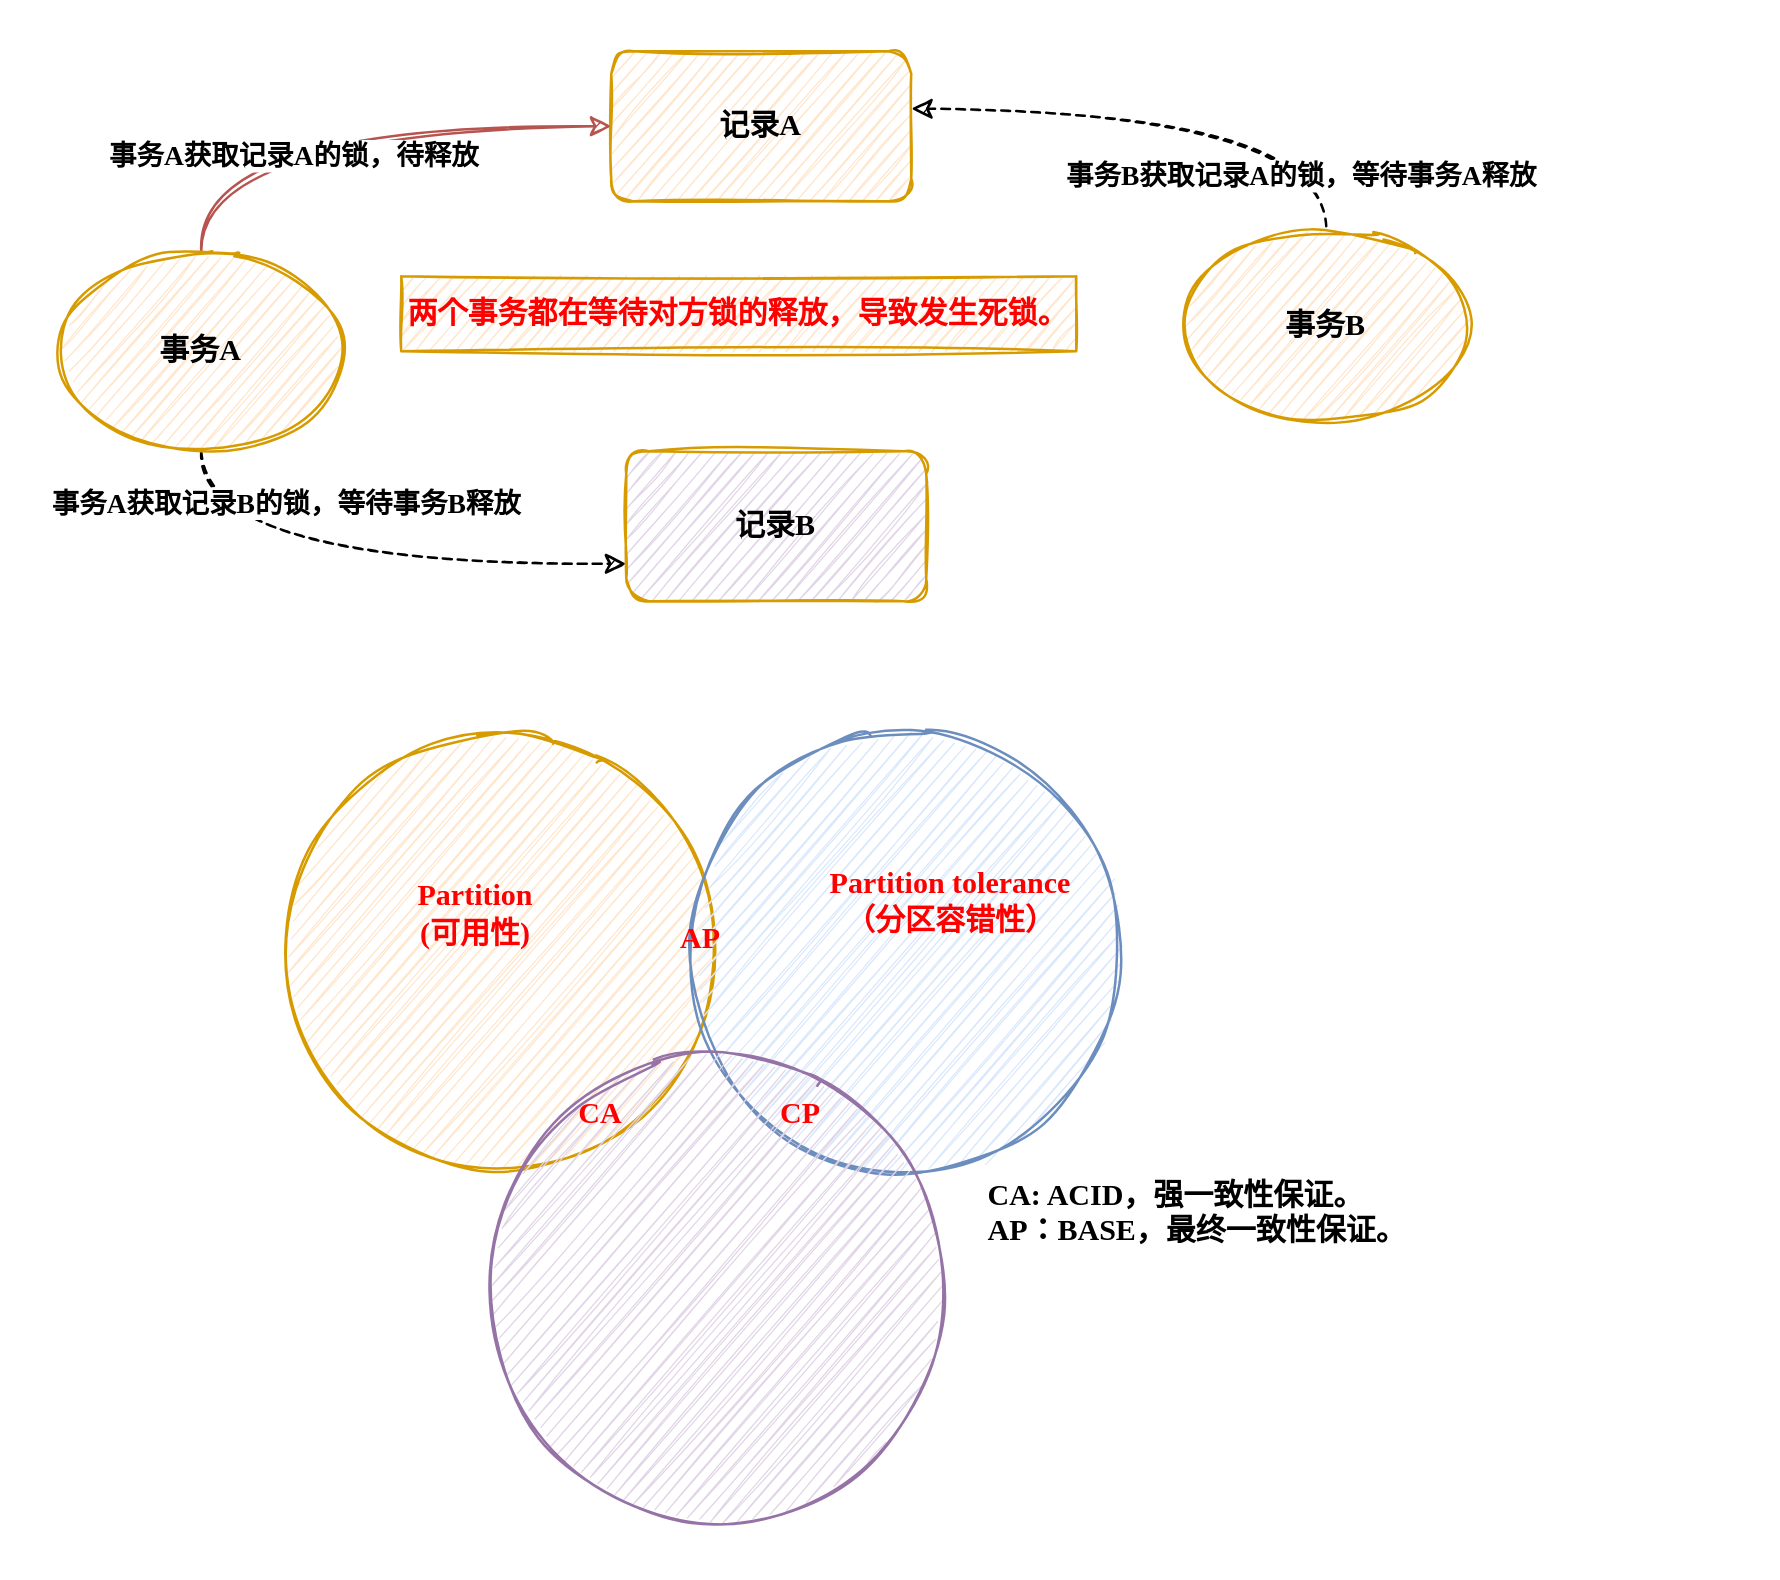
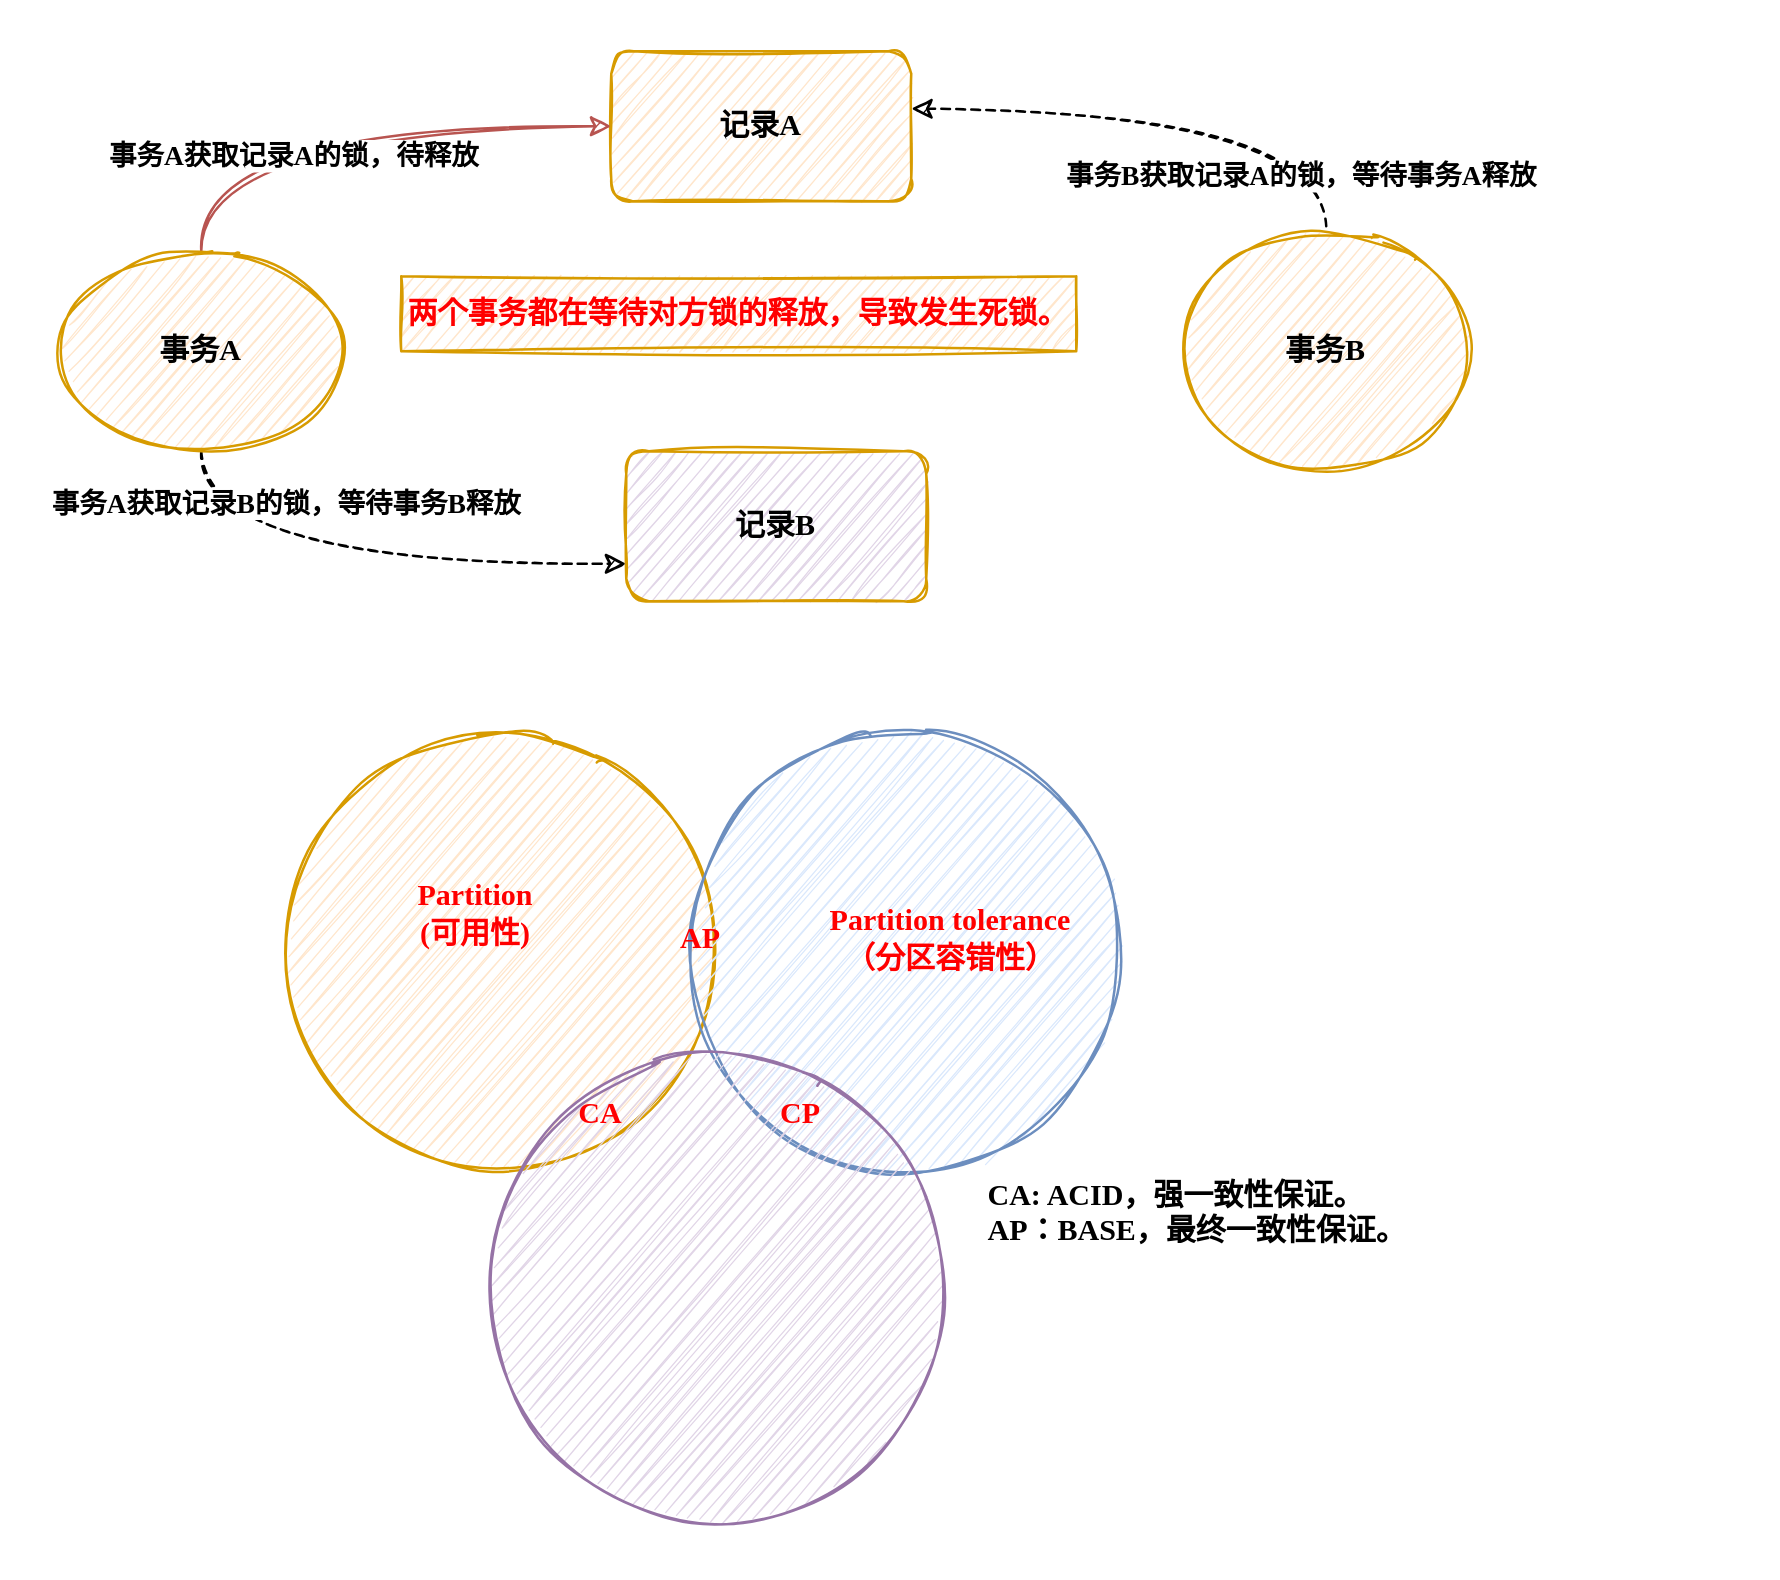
- <mxCell id="11" value="事务B" style="ellipse;whiteSpace=wrap;html=1;fillColor=#ffe6cc;strokeColor=#d79b00;sketch=1;fontStyle=1;fontFamily=Comic Sans MS;" vertex="1" parent="1"><mxGeometry x="470" y="90" width="120" height="80" as="geometry" /></mxCell>
+ <mxCell id="11" value="事务B" style="ellipse;whiteSpace=wrap;html=1;fillColor=#ffe6cc;strokeColor=#d79b00;sketch=1;fontStyle=1;fontFamily=Comic Sans MS;" vertex="1" parent="1"><mxGeometry x="470" y="90" width="120" height="100" as="geometry" /></mxCell>
- <mxCell id="20" value="Partition tolerance&lt;br&gt;（分区容错性）" style="text;html=1;strokeColor=none;fillColor=none;align=center;verticalAlign=middle;whiteSpace=wrap;rounded=0;sketch=1;fontFamily=Comic Sans MS;fontColor=#FF0000;fontStyle=1" vertex="1" parent="1"><mxGeometry x="320" y="345" width="120" height="30" as="geometry" /></mxCell>
+ <mxCell id="20" value="Partition tolerance&lt;br&gt;（分区容错性）" style="text;html=1;strokeColor=none;fillColor=none;align=center;verticalAlign=middle;whiteSpace=wrap;rounded=0;sketch=1;fontFamily=Comic Sans MS;fontColor=#FF0000;fontStyle=1" vertex="1" parent="1"><mxGeometry x="320" y="360" width="120" height="30" as="geometry" /></mxCell>
